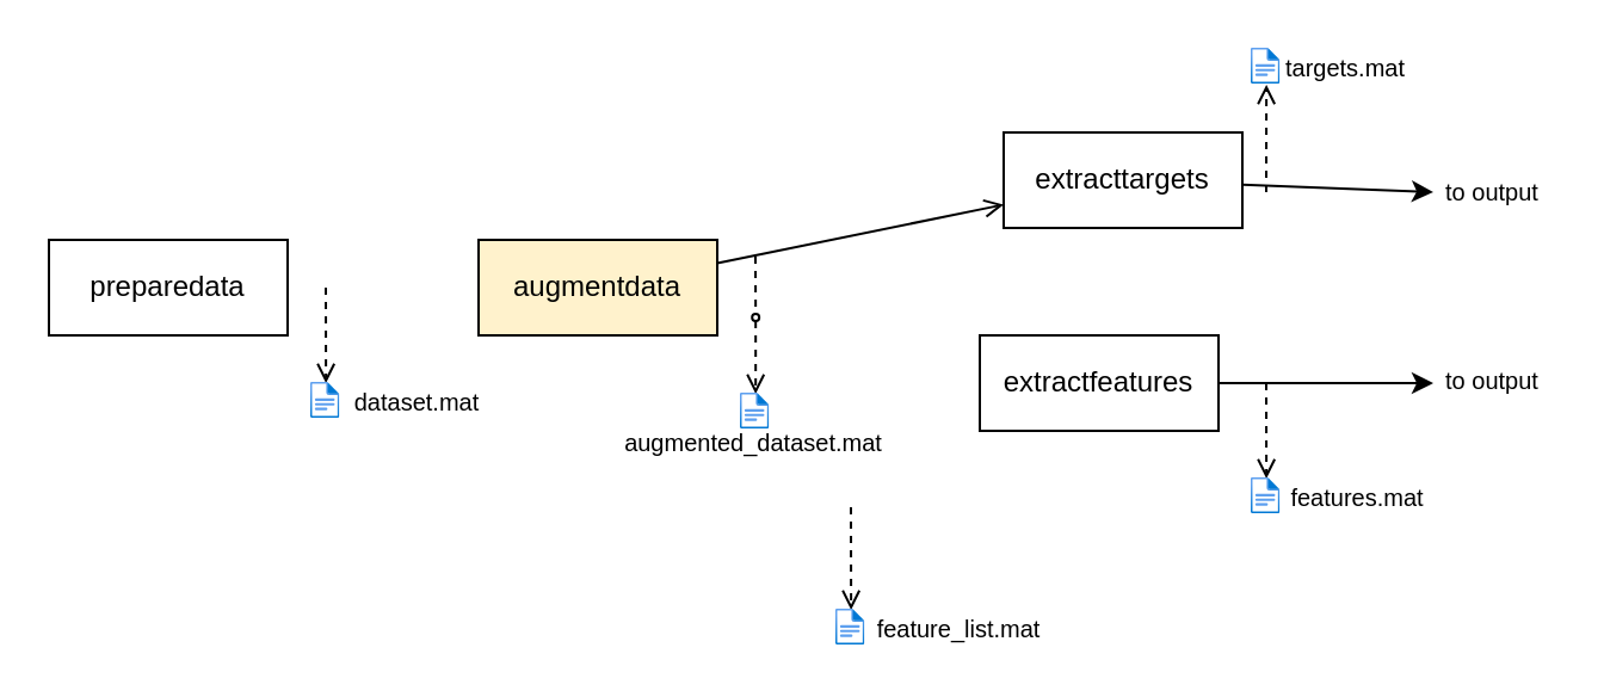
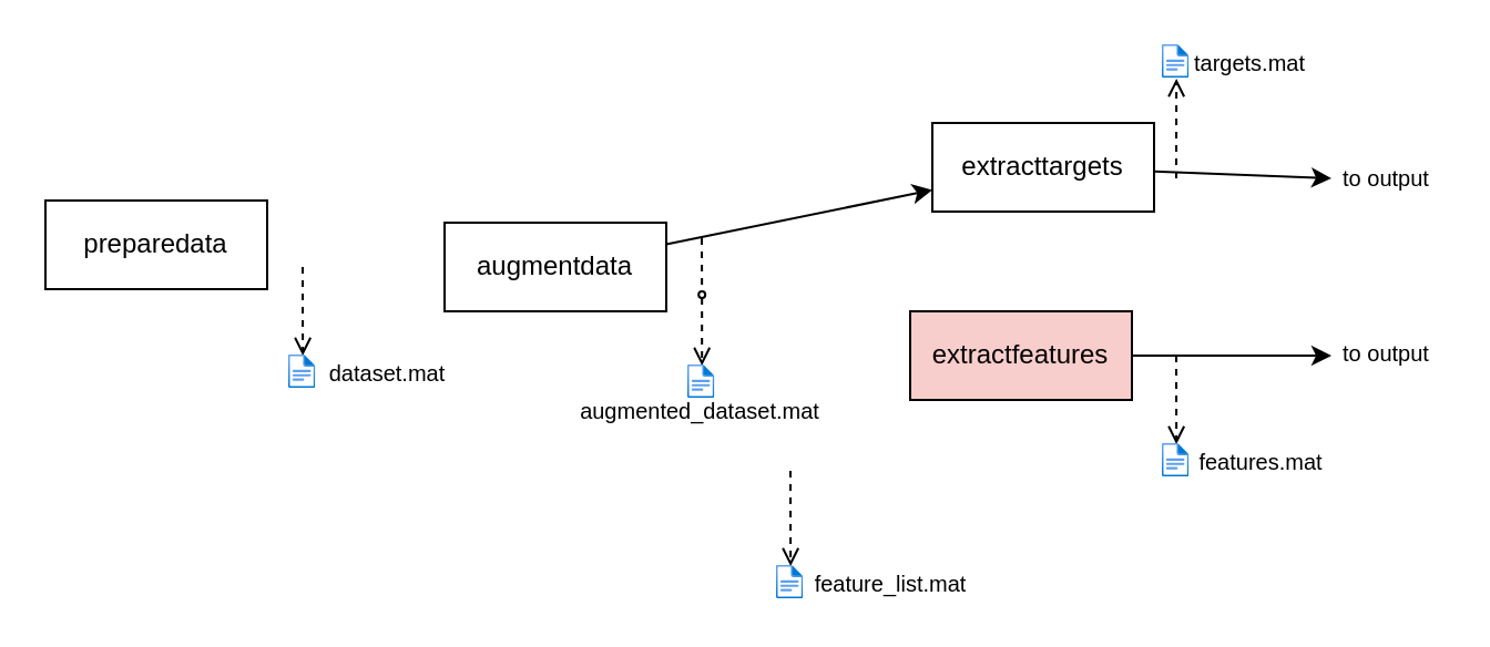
- <mxCell id="3" style="edgeStyle=none;rounded=0;orthogonalLoop=1;jettySize=auto;html=1;endArrow=open;" edge="1" parent="1" source="4" target="8"><mxGeometry relative="1" as="geometry" /></mxCell>
+ <mxCell id="3" style="edgeStyle=none;rounded=0;orthogonalLoop=1;jettySize=auto;html=1;" edge="1" parent="1" source="4" target="8"><mxGeometry relative="1" as="geometry" /></mxCell>
- <mxCell id="2" value="preparedata" style="rounded=0;whiteSpace=wrap;html=1;" vertex="1" parent="1"><mxGeometry y="100" width="100" height="40" as="geometry" x="20" /></mxCell>
+ <mxCell id="2" value="preparedata" style="rounded=0;whiteSpace=wrap;html=1;" vertex="1" parent="1"><mxGeometry x="20" y="90" width="100" height="40" as="geometry" /></mxCell>
- <mxCell id="4" value="augmentdata" style="rounded=0;whiteSpace=wrap;html=1;fillColor=#fff2cc;" vertex="1" parent="1"><mxGeometry x="200" y="100" width="100" height="40" as="geometry" /></mxCell>
+ <mxCell id="4" value="augmentdata" style="rounded=0;whiteSpace=wrap;html=1;" vertex="1" parent="1"><mxGeometry x="200" y="100" width="100" height="40" as="geometry" /></mxCell>
- <mxCell id="6" value="extractfeatures" style="rounded=0;whiteSpace=wrap;html=1;" vertex="1" parent="1"><mxGeometry x="410" y="140" width="100" height="40" as="geometry" /></mxCell>
+ <mxCell id="6" value="extractfeatures" style="rounded=0;whiteSpace=wrap;html=1;fillColor=#f8cecc;" vertex="1" parent="1"><mxGeometry x="410" y="140" width="100" height="40" as="geometry" /></mxCell>
